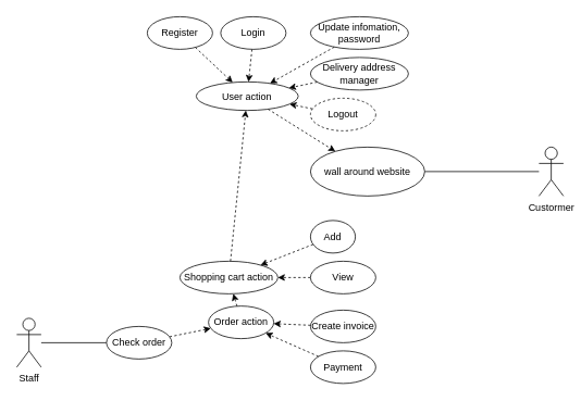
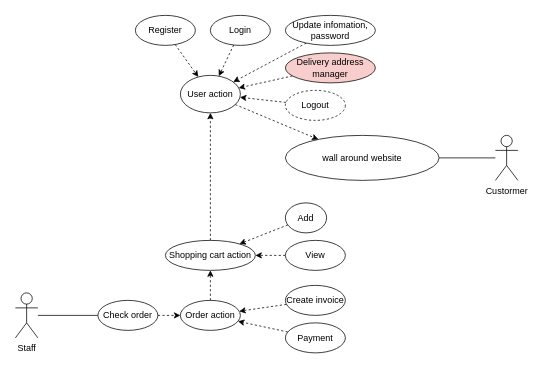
- <mxCell id="10" value="Login" style="ellipse;whiteSpace=wrap;html=1;" vertex="1" parent="1"><mxGeometry x="270" y="20" width="80" height="40" as="geometry" /></mxCell>
+ <mxCell id="10" value="Login" style="ellipse;whiteSpace=wrap;html=1;" vertex="1" parent="1"><mxGeometry x="280" y="20" width="80" height="40" as="geometry" /></mxCell>
- <mxCell id="26" value="Delivery address manager" style="ellipse;whiteSpace=wrap;html=1;" vertex="1" parent="1"><mxGeometry x="380" y="70" width="120" height="40" as="geometry" /></mxCell>
+ <mxCell id="26" value="Delivery address manager" style="ellipse;whiteSpace=wrap;html=1;fillColor=#f8cecc;" vertex="1" parent="1"><mxGeometry x="380" y="70" width="120" height="40" as="geometry" /></mxCell>
- <mxCell id="8" value="User action" style="ellipse;whiteSpace=wrap;html=1;" vertex="1" parent="1"><mxGeometry x="240" y="100" width="125" height="35" as="geometry" /></mxCell>
+ <mxCell id="8" value="User action" style="ellipse;whiteSpace=wrap;html=1;" vertex="1" parent="1"><mxGeometry x="240" y="100" width="80" height="50" as="geometry" /></mxCell>
- <mxCell id="6" value="wall around website" style="ellipse;whiteSpace=wrap;html=1;" vertex="1" parent="1"><mxGeometry x="380" y="180" width="140" height="60" as="geometry" /></mxCell>
+ <mxCell id="6" value="wall around website" style="ellipse;whiteSpace=wrap;html=1;" vertex="1" parent="1"><mxGeometry x="380" y="180" width="205" height="60" as="geometry" /></mxCell>
- <mxCell id="22" value="Order action" style="ellipse;whiteSpace=wrap;html=1;" vertex="1" parent="1"><mxGeometry x="255" y="375" width="80" height="40" as="geometry" /></mxCell>
+ <mxCell id="22" value="Order action" style="ellipse;whiteSpace=wrap;html=1;" vertex="1" parent="1"><mxGeometry x="240" y="400" width="80" height="40" as="geometry" /></mxCell>
